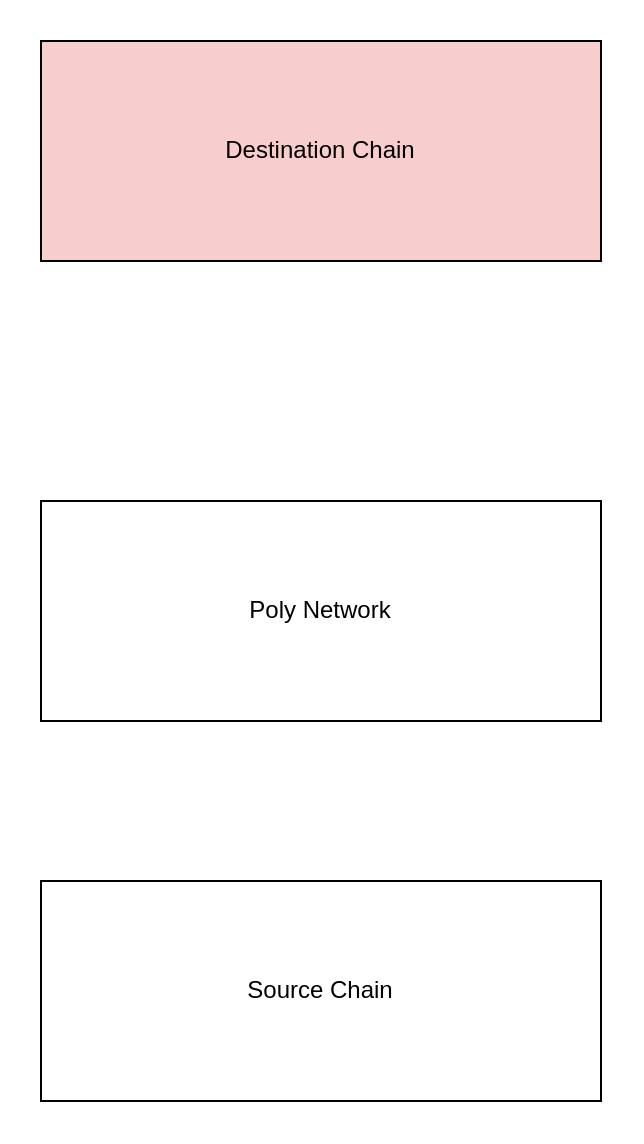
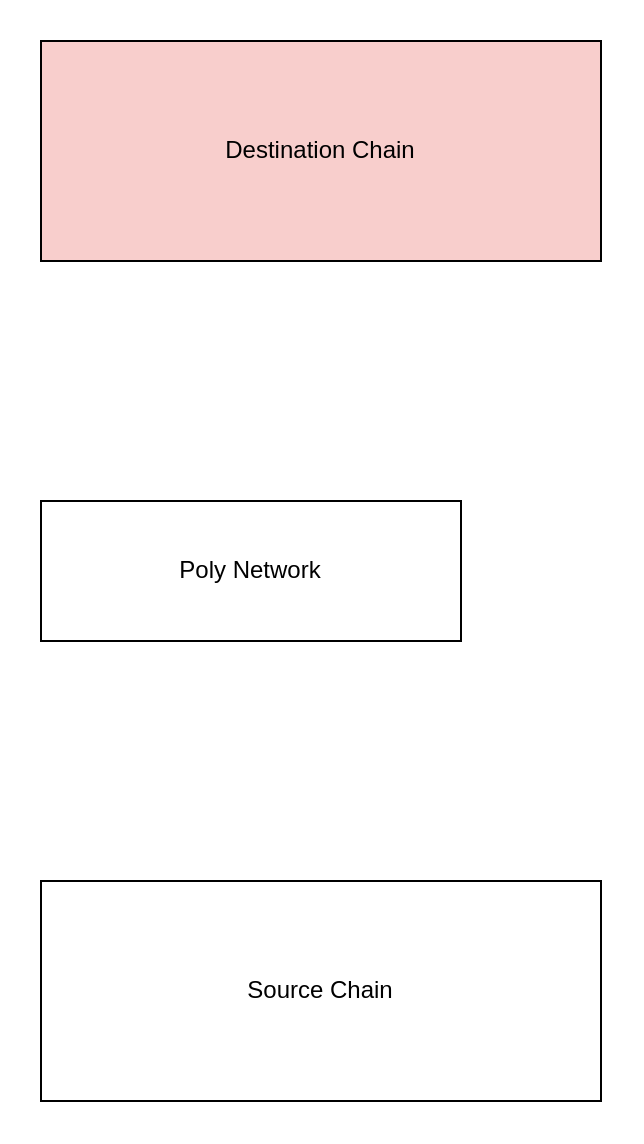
- <mxCell id="4" value="Poly Network" style="rounded=0;whiteSpace=wrap;html=1;" vertex="1" parent="1"><mxGeometry x="20" y="250" width="280" height="110" as="geometry" /></mxCell>
+ <mxCell id="4" value="Poly Network" style="rounded=0;whiteSpace=wrap;html=1;" vertex="1" parent="1"><mxGeometry x="20" y="250" width="210" height="70" as="geometry" /></mxCell>
